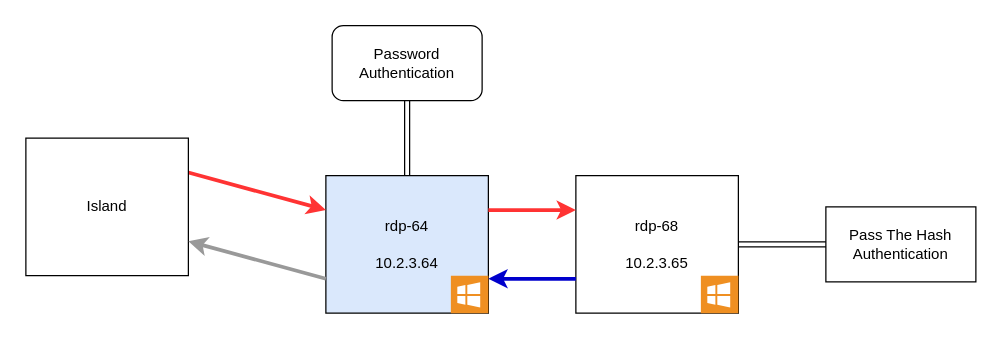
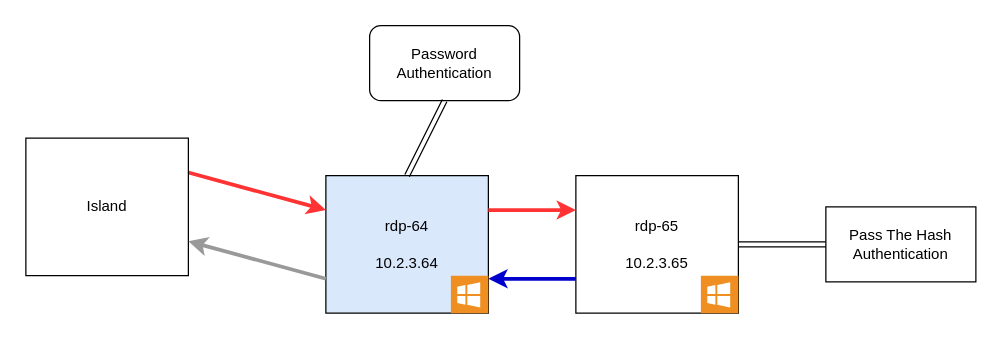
- <mxCell id="9" value="Password Authentication" style="rounded=1;whiteSpace=wrap;html=1;" parent="1" vertex="1"><mxGeometry x="265" y="20" width="120" height="60" as="geometry" /></mxCell>
+ <mxCell id="9" value="Password Authentication" style="rounded=1;whiteSpace=wrap;html=1;" parent="1" vertex="1"><mxGeometry x="295" y="20" width="120" height="60" as="geometry" /></mxCell>
- <mxCell id="2" value="&lt;div&gt;rdp-68&lt;/div&gt;&lt;div&gt;&lt;br&gt;&lt;/div&gt;&lt;div&gt;10.2.3.65&lt;br&gt;&lt;/div&gt;" style="rounded=0;whiteSpace=wrap;html=1;" parent="1" vertex="1"><mxGeometry x="460" y="140" width="130" height="110" as="geometry" /></mxCell>
+ <mxCell id="2" value="&lt;div&gt;rdp-65&lt;/div&gt;&lt;div&gt;&lt;br&gt;&lt;/div&gt;&lt;div&gt;10.2.3.65&lt;br&gt;&lt;/div&gt;" style="rounded=0;whiteSpace=wrap;html=1;" parent="1" vertex="1"><mxGeometry x="460" y="140" width="130" height="110" as="geometry" /></mxCell>
